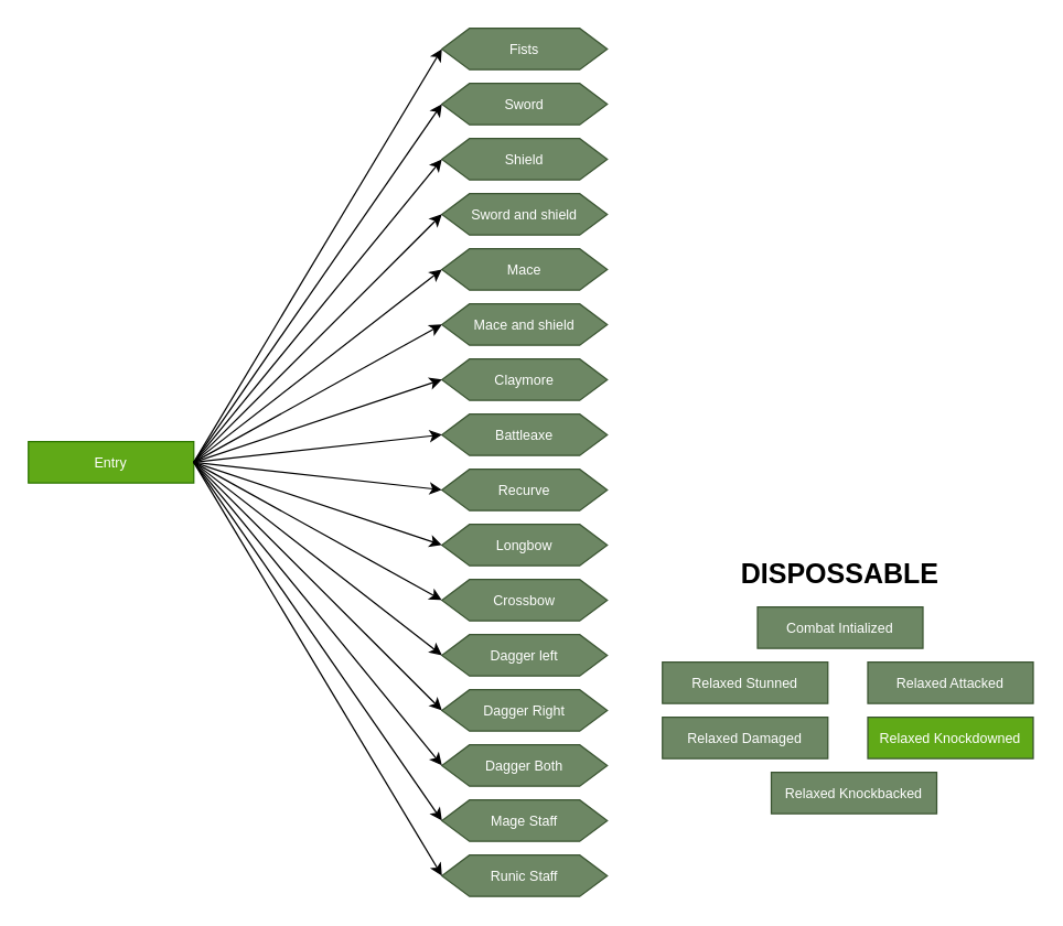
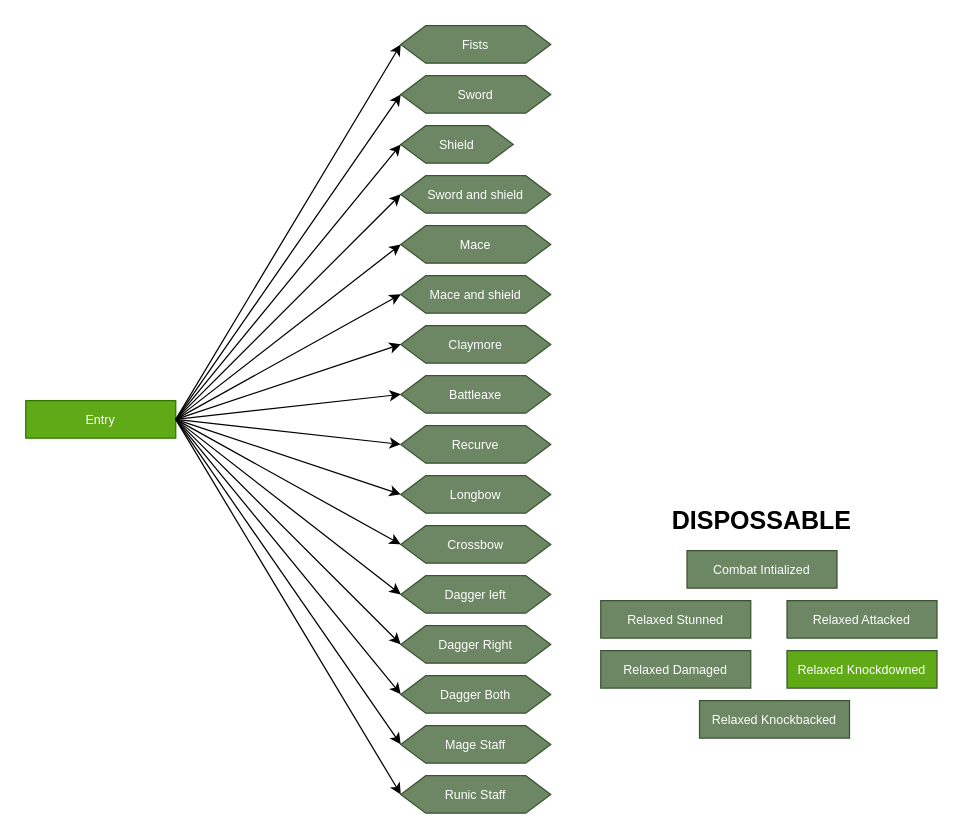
- <mxCell id="14" value="Shield" style="shape=hexagon;perimeter=hexagonPerimeter2;whiteSpace=wrap;html=1;fixedSize=1;rounded=0;strokeColor=#3A5431;fontSize=10;fillColor=#6d8764;fontColor=#ffffff;" parent="1" vertex="1"><mxGeometry x="320" y="100" width="120" height="30" as="geometry" /></mxCell>
+ <mxCell id="14" value="Shield" style="shape=hexagon;perimeter=hexagonPerimeter2;whiteSpace=wrap;html=1;fixedSize=1;rounded=0;strokeColor=#3A5431;fontSize=10;fillColor=#6d8764;fontColor=#ffffff;" parent="1" vertex="1"><mxGeometry x="320" y="100" width="90" height="30" as="geometry" /></mxCell>
